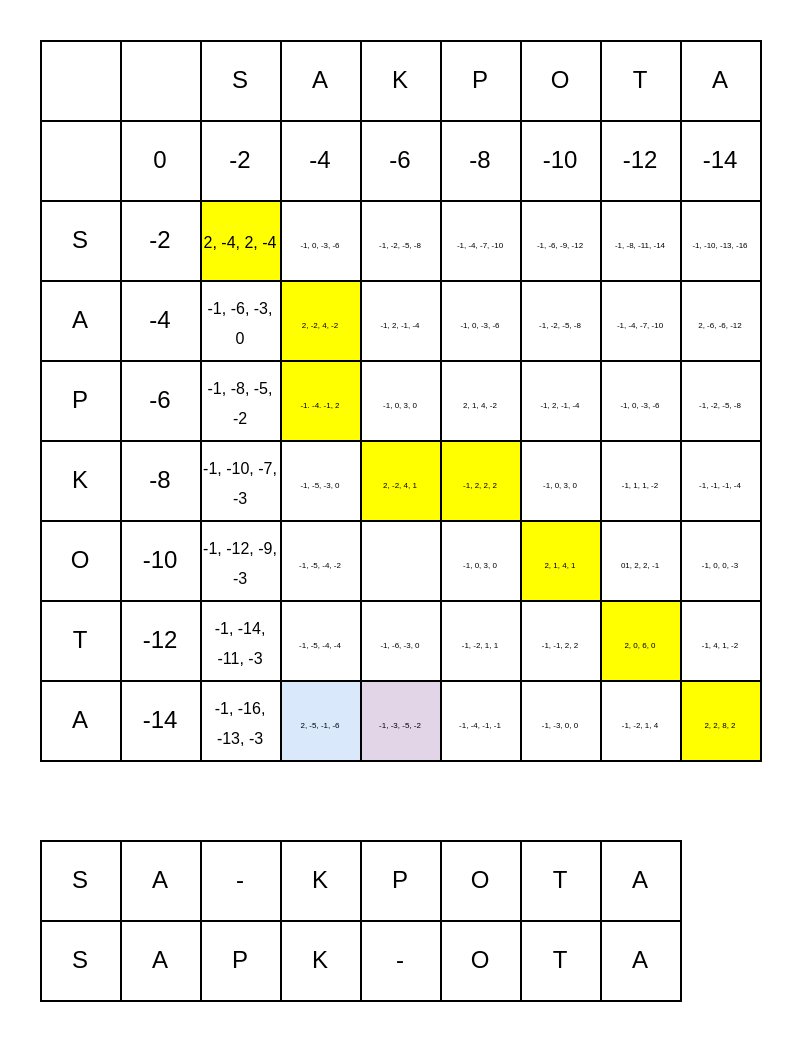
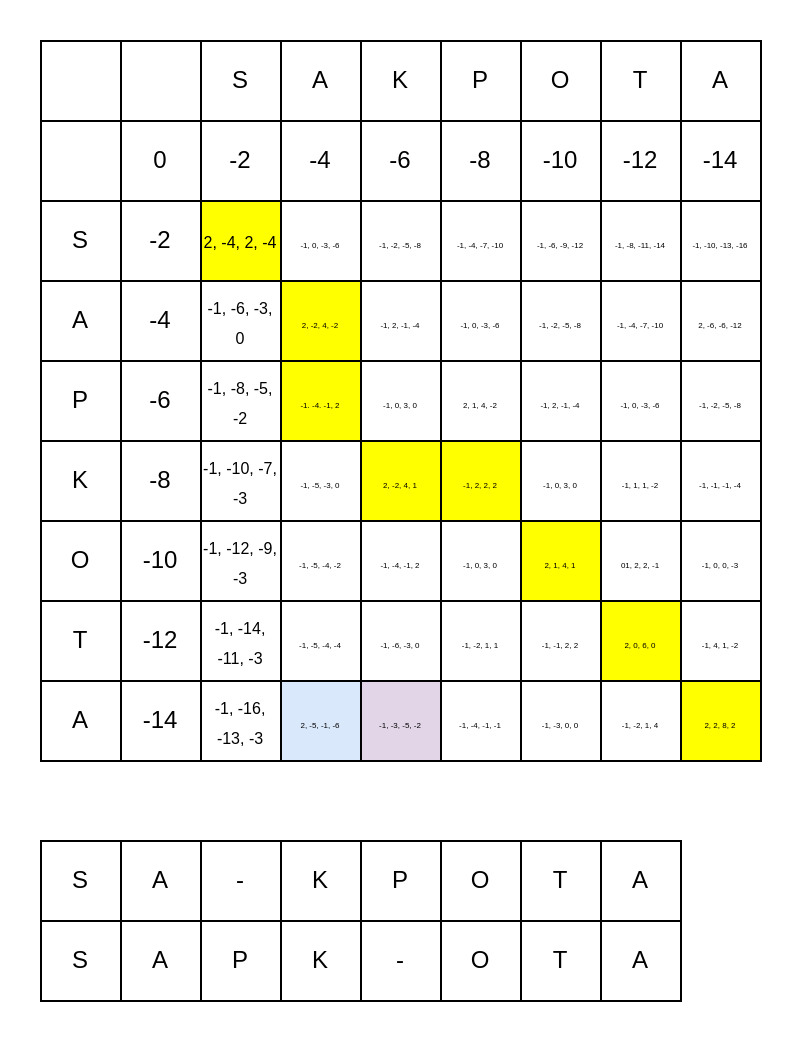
+ <mxCell id="64" value="&lt;span style=&quot;font-size: 4px;&quot;&gt;-1, -4, -1, 2&lt;/span&gt;" style="rounded=0;whiteSpace=wrap;html=1;" vertex="1" parent="1"><mxGeometry x="180" y="260" width="40" height="40" as="geometry" /></mxCell>
